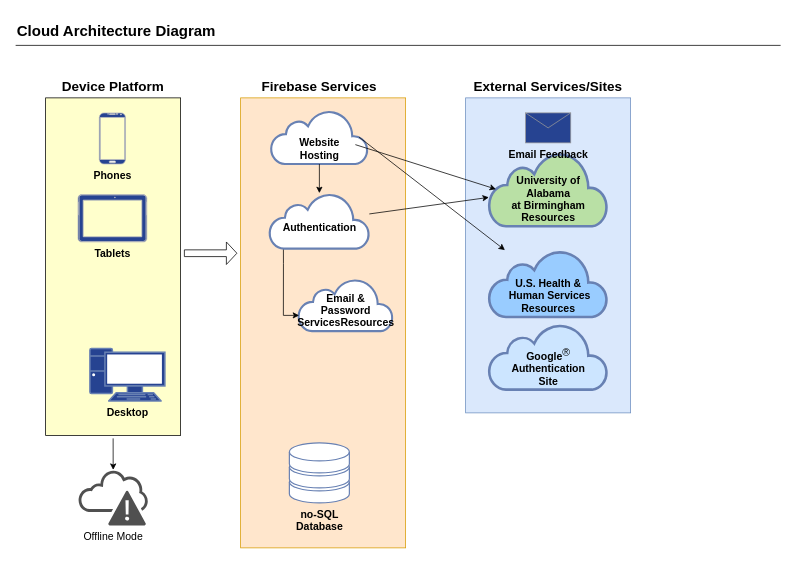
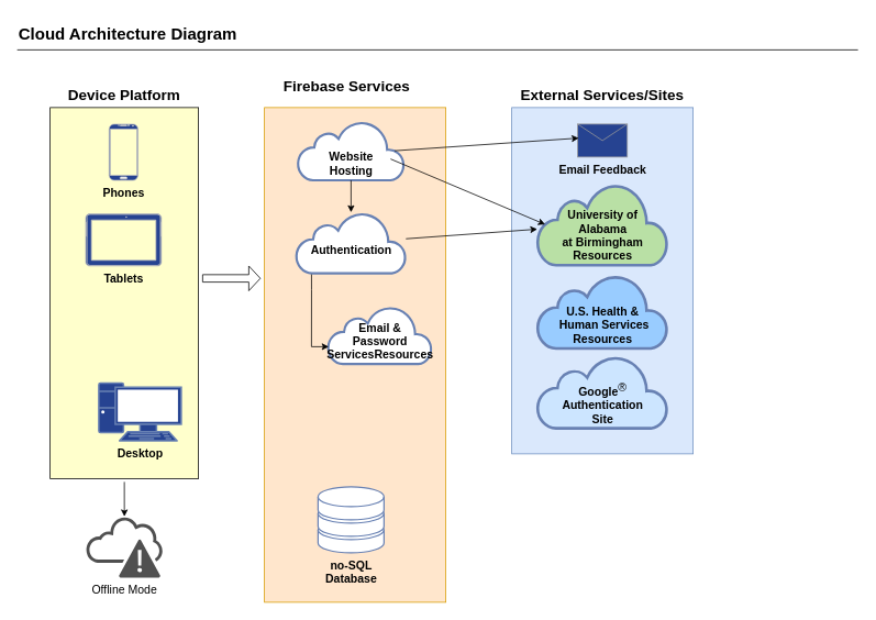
- <mxCell id="22" value="Firebase Services" style="text;html=1;strokeColor=none;fillColor=none;align=center;verticalAlign=middle;whiteSpace=wrap;rounded=0;fontSize=18;fontStyle=1" vertex="1" parent="1"><mxGeometry x="320" y="100" width="210" height="30" as="geometry" /></mxCell>
+ <mxCell id="22" value="Firebase Services" style="text;html=1;strokeColor=none;fillColor=none;align=center;verticalAlign=middle;whiteSpace=wrap;rounded=0;fontSize=18;fontStyle=1" vertex="1" parent="1"><mxGeometry x="315" y="90" width="210" height="30" as="geometry" /></mxCell>
- <mxCell id="8" value="University of &lt;br style=&quot;font-size: 14px;&quot;&gt;Alabama &lt;br style=&quot;font-size: 14px;&quot;&gt;at Birmingham&lt;br style=&quot;font-size: 14px;&quot;&gt;Resources" style="html=1;outlineConnect=0;fillColor=#B9E0A5;strokeColor=#6881B3;gradientColor=none;gradientDirection=north;strokeWidth=2;shape=mxgraph.networks.cloud;fontColor=#000000;fontStyle=1;verticalAlign=bottom;fontSize=14;aspect=fixed;" vertex="1" parent="1"><mxGeometry x="650.995" y="202.13" width="158" height="99.14" as="geometry" /></mxCell>
+ <mxCell id="8" value="University of &lt;br style=&quot;font-size: 14px;&quot;&gt;Alabama &lt;br style=&quot;font-size: 14px;&quot;&gt;at Birmingham&lt;br style=&quot;font-size: 14px;&quot;&gt;Resources" style="html=1;outlineConnect=0;fillColor=#B9E0A5;strokeColor=#6881B3;gradientColor=none;gradientDirection=north;strokeWidth=2;shape=mxgraph.networks.cloud;fontColor=#000000;fontStyle=1;verticalAlign=bottom;fontSize=14;aspect=fixed;" vertex="1" parent="1"><mxGeometry x="650.995" y="222.13" width="158" height="99.14" as="geometry" /></mxCell>
- <mxCell id="23" value="" style="endArrow=classic;html=1;fontSize=18;exitX=0.91;exitY=0.5;exitDx=0;exitDy=0;exitPerimeter=0;" edge="1" parent="1" source="13" target="7"><mxGeometry width="50" height="50" relative="1" as="geometry"><mxPoint x="540" y="370" as="sourcePoint" /><mxPoint x="590" y="320" as="targetPoint" /></mxGeometry></mxCell>
+ <mxCell id="23" value="" style="endArrow=classic;html=1;fontSize=18;exitX=0.91;exitY=0.5;exitDx=0;exitDy=0;exitPerimeter=0;entryX=0.024;entryY=0.425;entryDx=0;entryDy=0;entryPerimeter=0;" edge="1" parent="1" source="13" target="9"><mxGeometry width="50" height="50" relative="1" as="geometry"><mxPoint x="540" y="370" as="sourcePoint" /><mxPoint x="590" y="320" as="targetPoint" /></mxGeometry></mxCell>
